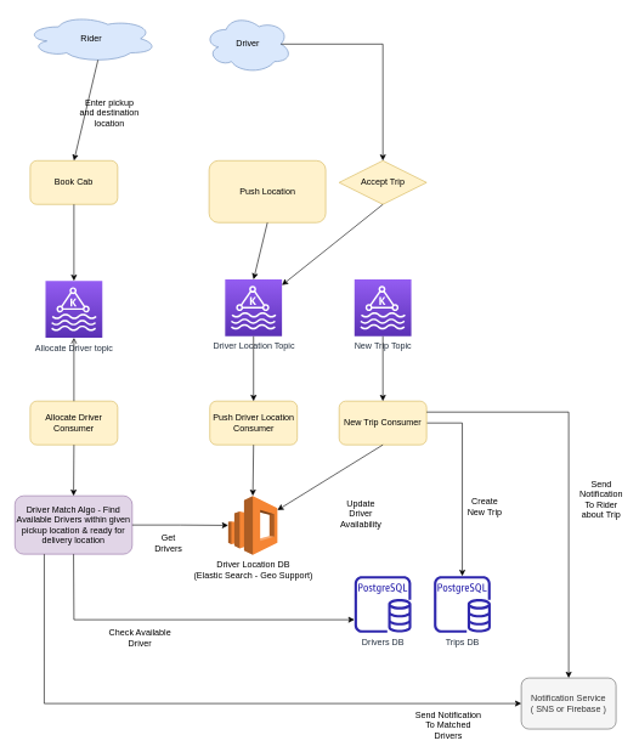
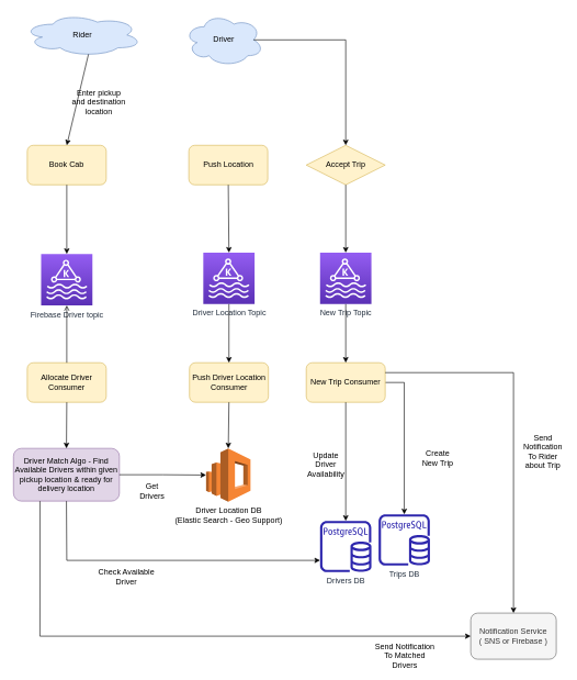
- <mxCell id="15" value="Push Location" style="rounded=1;whiteSpace=wrap;html=1;fillColor=#fff2cc;strokeColor=#d6b656;" parent="1" vertex="1"><mxGeometry x="286.5" y="220" width="160" height="85" as="geometry" /></mxCell>
+ <mxCell id="15" value="Push Location" style="rounded=1;whiteSpace=wrap;html=1;fillColor=#fff2cc;strokeColor=#d6b656;" parent="1" vertex="1"><mxGeometry x="286.5" y="220" width="120" height="60" as="geometry" /></mxCell>
- <mxCell id="25" value="" style="endArrow=classic;html=1;rounded=0;exitX=0.5;exitY=1;exitDx=0;exitDy=0;" parent="1" source="16" target="18" edge="1"><mxGeometry width="50" height="50" relative="1" as="geometry"><mxPoint x="175" y="430" as="sourcePoint" /><mxPoint x="225" y="380" as="targetPoint" /></mxGeometry></mxCell>
+ <mxCell id="25" value="" style="endArrow=classic;html=1;rounded=0;exitX=0.5;exitY=1;exitDx=0;exitDy=0;" parent="1" source="16" target="24" edge="1"><mxGeometry width="50" height="50" relative="1" as="geometry"><mxPoint x="175" y="430" as="sourcePoint" /><mxPoint x="225" y="380" as="targetPoint" /></mxGeometry></mxCell>
- <mxCell id="6" value="Allocate Driver topic" style="sketch=0;points=[[0,0,0],[0.25,0,0],[0.5,0,0],[0.75,0,0],[1,0,0],[0,1,0],[0.25,1,0],[0.5,1,0],[0.75,1,0],[1,1,0],[0,0.25,0],[0,0.5,0],[0,0.75,0],[1,0.25,0],[1,0.5,0],[1,0.75,0]];outlineConnect=0;fontColor=#232F3E;gradientColor=#945DF2;gradientDirection=north;fillColor=#5A30B5;strokeColor=#ffffff;dashed=0;verticalLabelPosition=bottom;verticalAlign=top;align=center;html=1;fontSize=12;fontStyle=0;aspect=fixed;shape=mxgraph.aws4.resourceIcon;resIcon=mxgraph.aws4.managed_streaming_for_kafka;" parent="1" vertex="1"><mxGeometry x="62" y="385" width="78" height="78" as="geometry" /></mxCell>
+ <mxCell id="6" value="Firebase Driver topic" style="sketch=0;points=[[0,0,0],[0.25,0,0],[0.5,0,0],[0.75,0,0],[1,0,0],[0,1,0],[0.25,1,0],[0.5,1,0],[0.75,1,0],[1,1,0],[0,0.25,0],[0,0.5,0],[0,0.75,0],[1,0.25,0],[1,0.5,0],[1,0.75,0]];outlineConnect=0;fontColor=#232F3E;gradientColor=#945DF2;gradientDirection=north;fillColor=#5A30B5;strokeColor=#ffffff;dashed=0;verticalLabelPosition=bottom;verticalAlign=top;align=center;html=1;fontSize=12;fontStyle=0;aspect=fixed;shape=mxgraph.aws4.resourceIcon;resIcon=mxgraph.aws4.managed_streaming_for_kafka;" parent="1" vertex="1"><mxGeometry x="62" y="385" width="78" height="78" as="geometry" /></mxCell>
- <mxCell id="32" value="" style="endArrow=classic;html=1;rounded=0;exitX=0.5;exitY=1;exitDx=0;exitDy=0;" parent="1" source="28" target="9" edge="1"><mxGeometry width="50" height="50" relative="1" as="geometry"><mxPoint x="175" y="810" as="sourcePoint" /><mxPoint x="225" y="760" as="targetPoint" /></mxGeometry></mxCell>
+ <mxCell id="32" value="" style="endArrow=classic;html=1;rounded=0;exitX=0.5;exitY=1;exitDx=0;exitDy=0;" parent="1" source="28" target="31" edge="1"><mxGeometry width="50" height="50" relative="1" as="geometry"><mxPoint x="175" y="810" as="sourcePoint" /><mxPoint x="225" y="760" as="targetPoint" /></mxGeometry></mxCell>
- <mxCell id="26" value="Trips DB" style="sketch=0;outlineConnect=0;fontColor=#232F3E;gradientColor=none;fillColor=#2E27AD;strokeColor=none;dashed=0;verticalLabelPosition=bottom;verticalAlign=top;align=center;html=1;fontSize=12;fontStyle=0;aspect=fixed;pointerEvents=1;shape=mxgraph.aws4.rds_postgresql_instance;" parent="1" vertex="1"><mxGeometry x="595" y="790" width="78" height="78" as="geometry" /></mxCell>
+ <mxCell id="26" value="Trips DB" style="sketch=0;outlineConnect=0;fontColor=#232F3E;gradientColor=none;fillColor=#2E27AD;strokeColor=none;dashed=0;verticalLabelPosition=bottom;verticalAlign=top;align=center;html=1;fontSize=12;fontStyle=0;aspect=fixed;pointerEvents=1;shape=mxgraph.aws4.rds_postgresql_instance;" parent="1" vertex="1"><mxGeometry x="575" y="780" width="78" height="78" as="geometry" /></mxCell>
